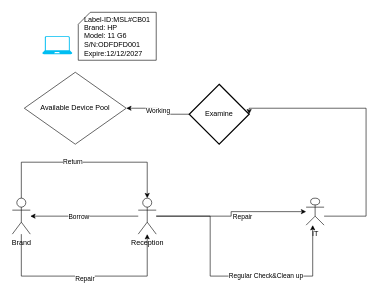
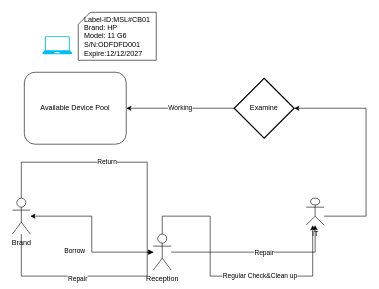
- <mxCell id="16" value="Available Device Pool" style="rhombus;whiteSpace=wrap;html=1;" vertex="1" parent="1"><mxGeometry x="40" y="120" width="170" height="120" as="geometry" /></mxCell>
+ <mxCell id="16" value="Available Device Pool" style="rounded=1;whiteSpace=wrap;html=1;" vertex="1" parent="1"><mxGeometry x="40" y="120" width="170" height="120" as="geometry" /></mxCell>
- <mxCell id="20" value="Examine" style="strokeWidth=2;html=1;shape=mxgraph.flowchart.decision;whiteSpace=wrap;" vertex="1" parent="1"><mxGeometry x="315" y="140" width="100" height="100" as="geometry" /></mxCell>
+ <mxCell id="20" value="Examine" style="strokeWidth=2;html=1;shape=mxgraph.flowchart.decision;whiteSpace=wrap;" vertex="1" parent="1"><mxGeometry x="390" y="130" width="100" height="100" as="geometry" /></mxCell>
- <mxCell id="6" value="Reception" style="shape=umlActor;verticalLabelPosition=bottom;verticalAlign=top;html=1;outlineConnect=0;" vertex="1" parent="1"><mxGeometry x="230" y="330" width="30" height="60" as="geometry" /></mxCell>
+ <mxCell id="6" value="Reception" style="shape=umlActor;verticalLabelPosition=bottom;verticalAlign=top;html=1;outlineConnect=0;" vertex="1" parent="1"><mxGeometry x="255" y="390" width="30" height="60" as="geometry" /></mxCell>
